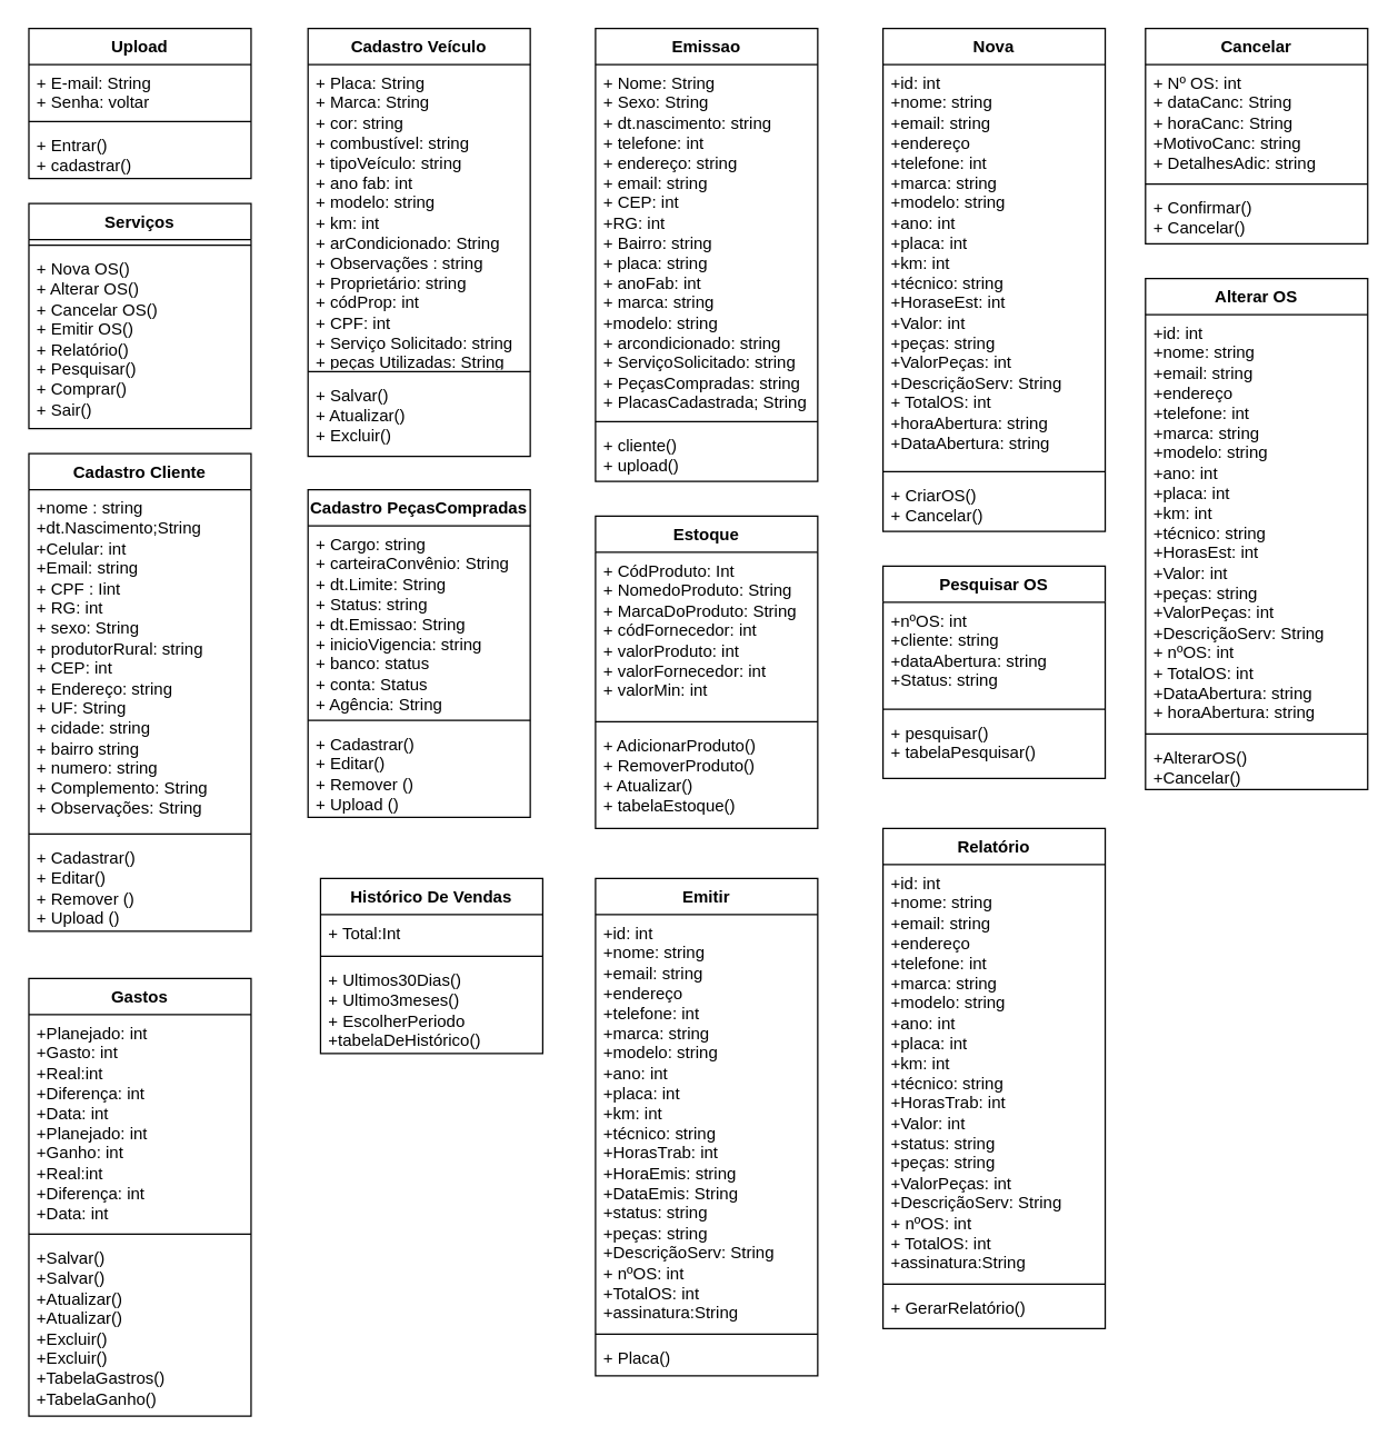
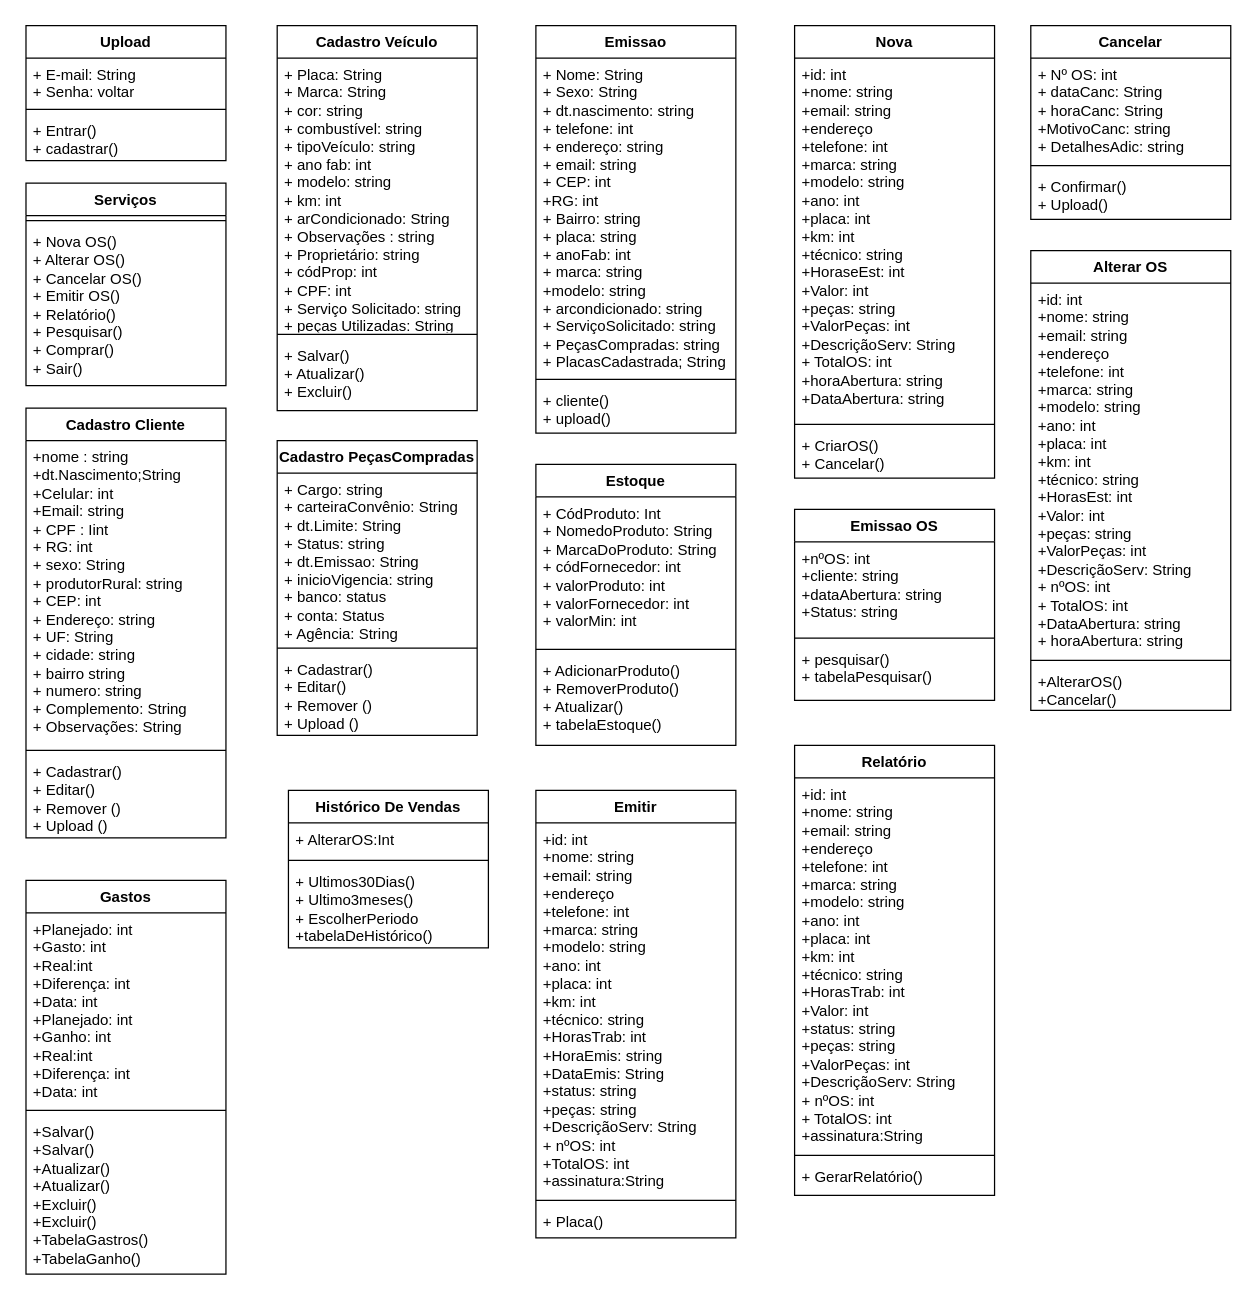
- <mxCell id="48" value="+ Confirmar()&lt;br&gt;+ Cancelar()" style="text;strokeColor=none;fillColor=none;align=left;verticalAlign=top;spacingLeft=4;spacingRight=4;overflow=hidden;rotatable=0;points=[[0,0.5],[1,0.5]];portConstraint=eastwest;whiteSpace=wrap;html=1;" vertex="1" parent="45"><mxGeometry y="116" width="160" height="39" as="geometry" /></mxCell>
+ <mxCell id="48" value="+ Confirmar()&lt;br&gt;+ Upload()" style="text;strokeColor=none;fillColor=none;align=left;verticalAlign=top;spacingLeft=4;spacingRight=4;overflow=hidden;rotatable=0;points=[[0,0.5],[1,0.5]];portConstraint=eastwest;whiteSpace=wrap;html=1;" vertex="1" parent="45"><mxGeometry y="116" width="160" height="39" as="geometry" /></mxCell>
- <mxCell id="57" value="Pesquisar OS" style="swimlane;fontStyle=1;align=center;verticalAlign=top;childLayout=stackLayout;horizontal=1;startSize=26;horizontalStack=0;resizeParent=1;resizeParentMax=0;resizeLast=0;collapsible=1;marginBottom=0;whiteSpace=wrap;html=1;" vertex="1" parent="1"><mxGeometry x="635" y="407" width="160" height="153" as="geometry" /></mxCell>
+ <mxCell id="57" value="Emissao OS" style="swimlane;fontStyle=1;align=center;verticalAlign=top;childLayout=stackLayout;horizontal=1;startSize=26;horizontalStack=0;resizeParent=1;resizeParentMax=0;resizeLast=0;collapsible=1;marginBottom=0;whiteSpace=wrap;html=1;" vertex="1" parent="1"><mxGeometry x="635" y="407" width="160" height="153" as="geometry" /></mxCell>
- <mxCell id="34" value="+ Total:Int" style="text;strokeColor=none;fillColor=none;align=left;verticalAlign=top;spacingLeft=4;spacingRight=4;overflow=hidden;rotatable=0;points=[[0,0.5],[1,0.5]];portConstraint=eastwest;whiteSpace=wrap;html=1;" vertex="1" parent="33"><mxGeometry y="26" width="160" height="26" as="geometry" /></mxCell>
+ <mxCell id="34" value="+ AlterarOS:Int" style="text;strokeColor=none;fillColor=none;align=left;verticalAlign=top;spacingLeft=4;spacingRight=4;overflow=hidden;rotatable=0;points=[[0,0.5],[1,0.5]];portConstraint=eastwest;whiteSpace=wrap;html=1;" vertex="1" parent="33"><mxGeometry y="26" width="160" height="26" as="geometry" /></mxCell>
